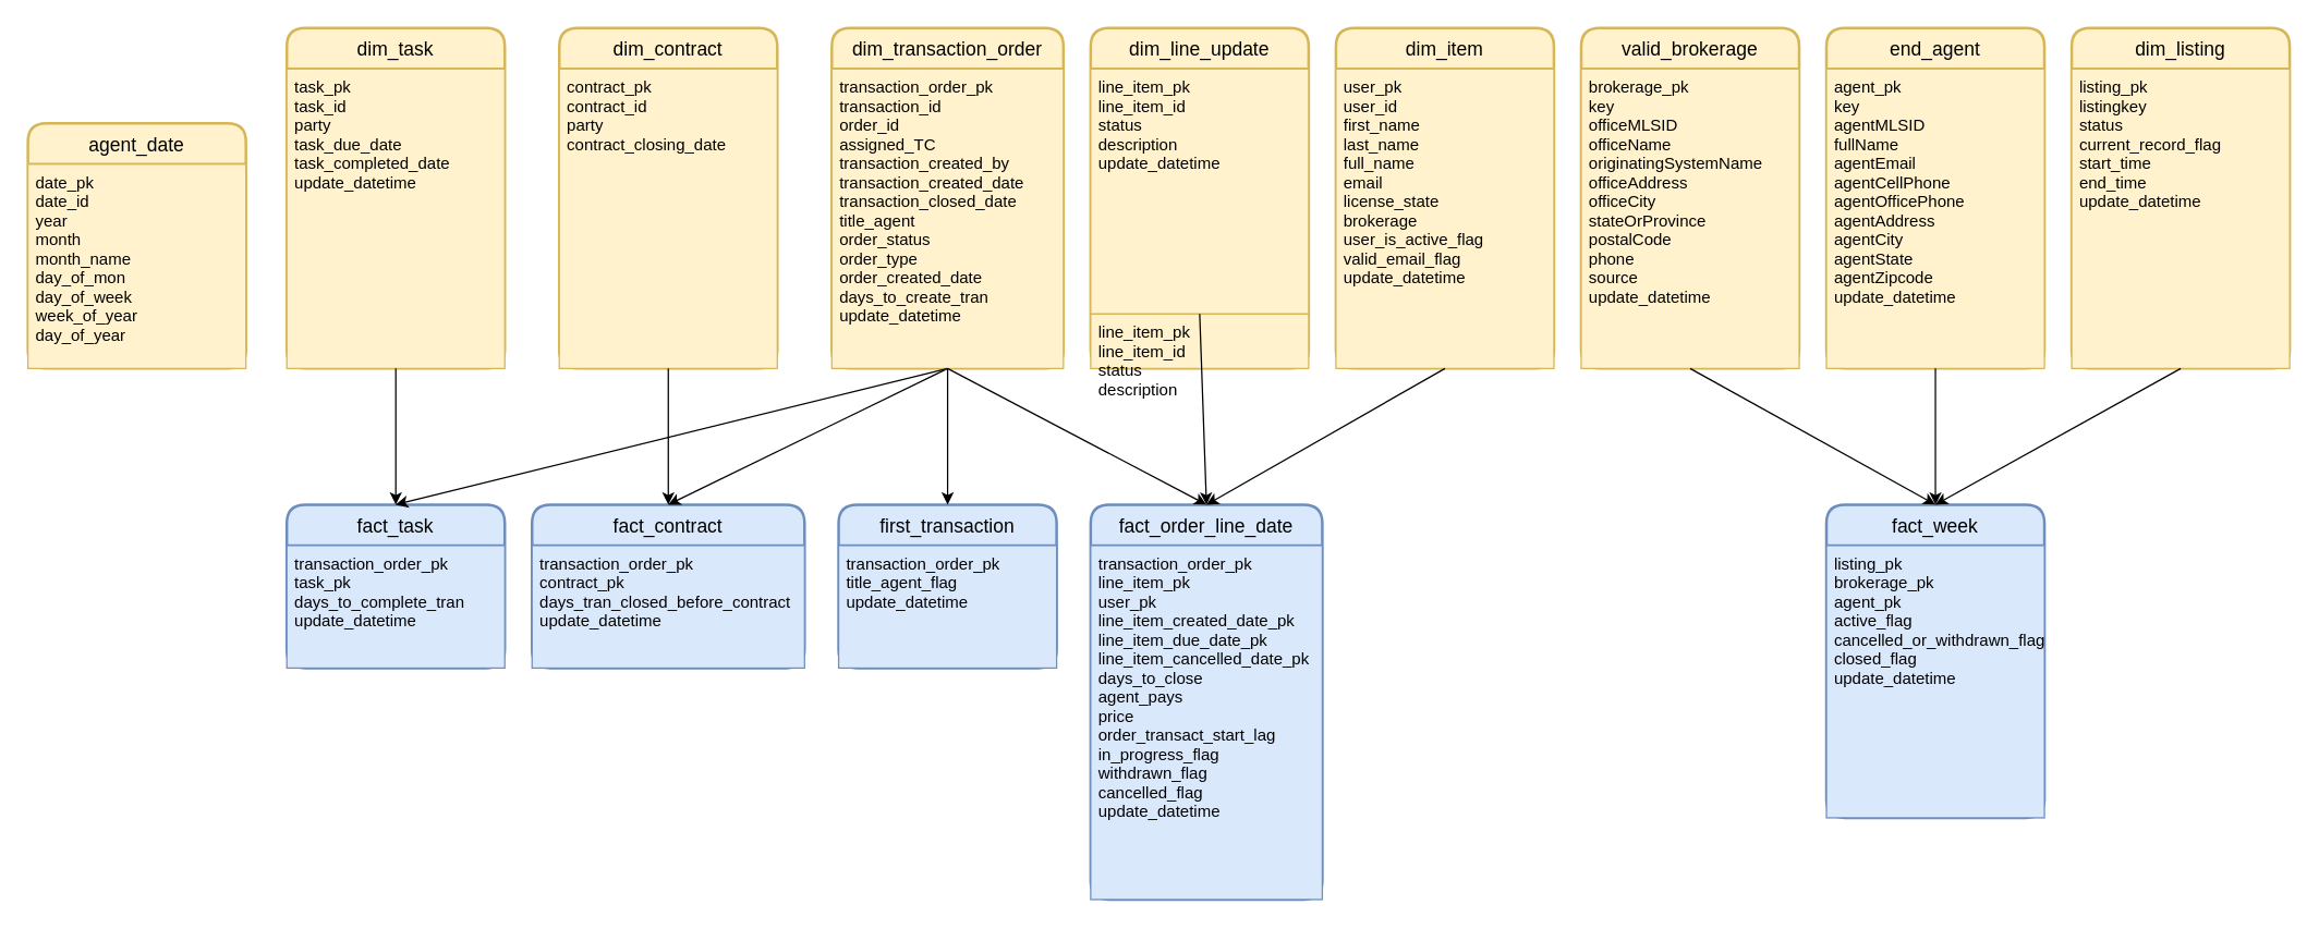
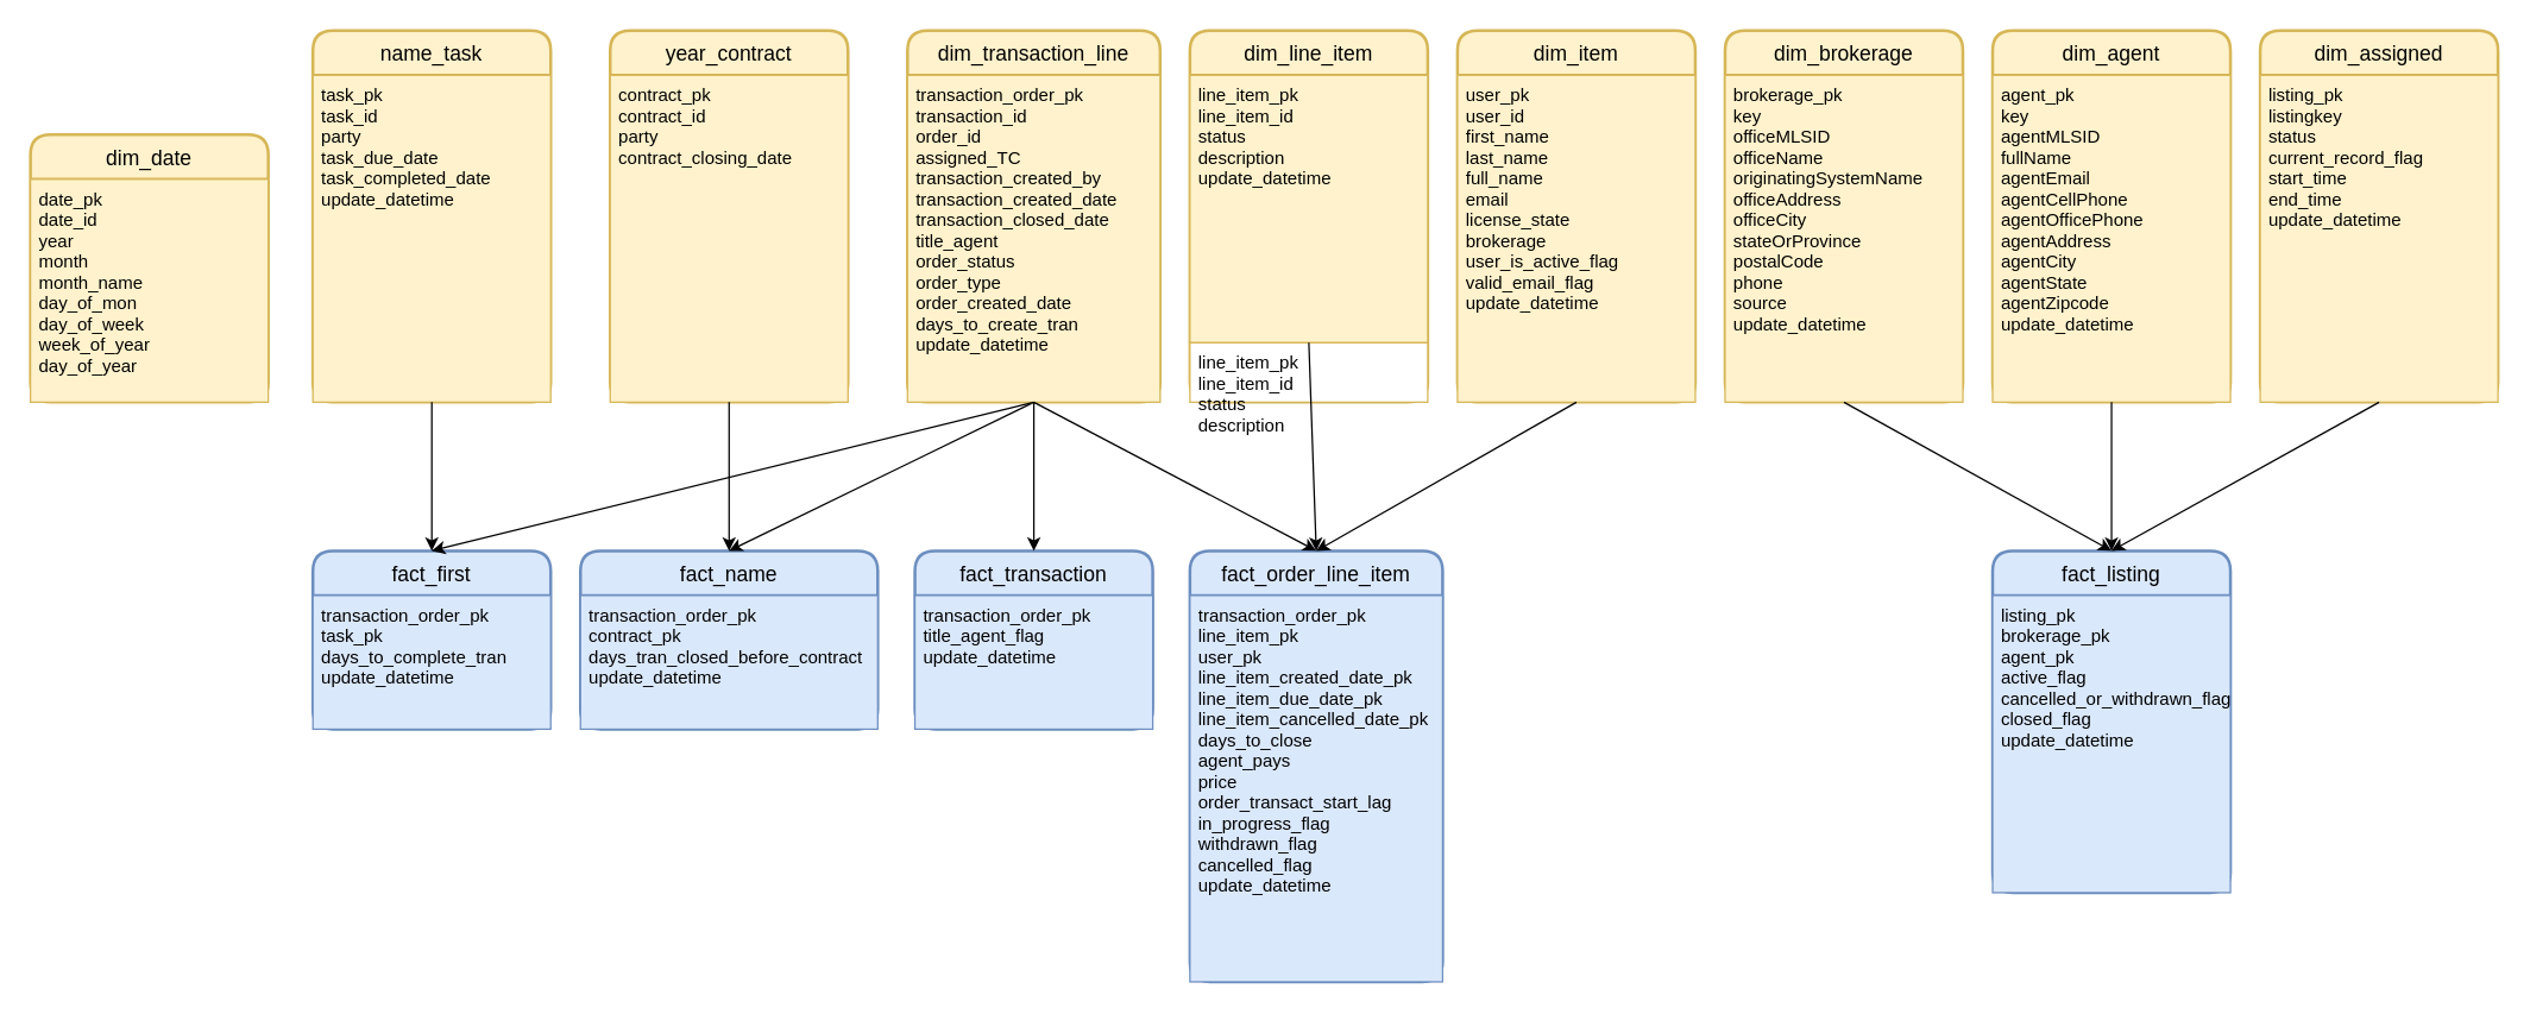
- <mxCell id="17" value="dim_task" style="swimlane;childLayout=stackLayout;horizontal=1;startSize=30;horizontalStack=0;rounded=1;fontSize=14;fontStyle=0;strokeWidth=2;resizeParent=0;resizeLast=1;shadow=0;dashed=0;align=center;fillColor=#fff2cc;strokeColor=#d6b656;" parent="1" vertex="1"><mxGeometry x="210" y="20" width="160" height="250" as="geometry" /></mxCell>
+ <mxCell id="17" value="name_task" style="swimlane;childLayout=stackLayout;horizontal=1;startSize=30;horizontalStack=0;rounded=1;fontSize=14;fontStyle=0;strokeWidth=2;resizeParent=0;resizeLast=1;shadow=0;dashed=0;align=center;fillColor=#fff2cc;strokeColor=#d6b656;" parent="1" vertex="1"><mxGeometry x="210" y="20" width="160" height="250" as="geometry" /></mxCell>
- <mxCell id="10" value="dim_contract" style="swimlane;childLayout=stackLayout;horizontal=1;startSize=30;horizontalStack=0;rounded=1;fontSize=14;fontStyle=0;strokeWidth=2;resizeParent=0;resizeLast=1;shadow=0;dashed=0;align=center;fillColor=#fff2cc;strokeColor=#d6b656;" parent="1" vertex="1"><mxGeometry x="410" y="20" width="160" height="250" as="geometry" /></mxCell>
+ <mxCell id="10" value="year_contract" style="swimlane;childLayout=stackLayout;horizontal=1;startSize=30;horizontalStack=0;rounded=1;fontSize=14;fontStyle=0;strokeWidth=2;resizeParent=0;resizeLast=1;shadow=0;dashed=0;align=center;fillColor=#fff2cc;strokeColor=#d6b656;" parent="1" vertex="1"><mxGeometry x="410" y="20" width="160" height="250" as="geometry" /></mxCell>
- <mxCell id="5" value="dim_transaction_order" style="swimlane;childLayout=stackLayout;horizontal=1;startSize=30;horizontalStack=0;rounded=1;fontSize=14;fontStyle=0;strokeWidth=2;resizeParent=0;resizeLast=1;shadow=0;dashed=0;align=center;fillColor=#fff2cc;strokeColor=#d6b656;" parent="1" vertex="1"><mxGeometry x="610" y="20" width="170" height="250" as="geometry" /></mxCell>
+ <mxCell id="5" value="dim_transaction_line" style="swimlane;childLayout=stackLayout;horizontal=1;startSize=30;horizontalStack=0;rounded=1;fontSize=14;fontStyle=0;strokeWidth=2;resizeParent=0;resizeLast=1;shadow=0;dashed=0;align=center;fillColor=#fff2cc;strokeColor=#d6b656;" parent="1" vertex="1"><mxGeometry x="610" y="20" width="170" height="250" as="geometry" /></mxCell>
- <mxCell id="13" value="dim_line_update" style="swimlane;childLayout=stackLayout;horizontal=1;startSize=30;horizontalStack=0;rounded=1;fontSize=14;fontStyle=0;strokeWidth=2;resizeParent=0;resizeLast=1;shadow=0;dashed=0;align=center;fillColor=#fff2cc;strokeColor=#d6b656;" parent="1" vertex="1"><mxGeometry x="800" y="20" width="160" height="250" as="geometry" /></mxCell>
+ <mxCell id="13" value="dim_line_item" style="swimlane;childLayout=stackLayout;horizontal=1;startSize=30;horizontalStack=0;rounded=1;fontSize=14;fontStyle=0;strokeWidth=2;resizeParent=0;resizeLast=1;shadow=0;dashed=0;align=center;fillColor=#fff2cc;strokeColor=#d6b656;" parent="1" vertex="1"><mxGeometry x="800" y="20" width="160" height="250" as="geometry" /></mxCell>
- <mxCell id="31" value="valid_brokerage" style="swimlane;childLayout=stackLayout;horizontal=1;startSize=30;horizontalStack=0;rounded=1;fontSize=14;fontStyle=0;strokeWidth=2;resizeParent=0;resizeLast=1;shadow=0;dashed=0;align=center;fillColor=#fff2cc;strokeColor=#d6b656;" vertex="1" parent="1"><mxGeometry x="1160" y="20" width="160" height="250" as="geometry" /></mxCell>
+ <mxCell id="31" value="dim_brokerage" style="swimlane;childLayout=stackLayout;horizontal=1;startSize=30;horizontalStack=0;rounded=1;fontSize=14;fontStyle=0;strokeWidth=2;resizeParent=0;resizeLast=1;shadow=0;dashed=0;align=center;fillColor=#fff2cc;strokeColor=#d6b656;" vertex="1" parent="1"><mxGeometry x="1160" y="20" width="160" height="250" as="geometry" /></mxCell>
- <mxCell id="33" value="end_agent" style="swimlane;childLayout=stackLayout;horizontal=1;startSize=30;horizontalStack=0;rounded=1;fontSize=14;fontStyle=0;strokeWidth=2;resizeParent=0;resizeLast=1;shadow=0;dashed=0;align=center;fillColor=#fff2cc;strokeColor=#d6b656;" vertex="1" parent="1"><mxGeometry x="1340" y="20" width="160" height="250" as="geometry" /></mxCell>
+ <mxCell id="33" value="dim_agent" style="swimlane;childLayout=stackLayout;horizontal=1;startSize=30;horizontalStack=0;rounded=1;fontSize=14;fontStyle=0;strokeWidth=2;resizeParent=0;resizeLast=1;shadow=0;dashed=0;align=center;fillColor=#fff2cc;strokeColor=#d6b656;" vertex="1" parent="1"><mxGeometry x="1340" y="20" width="160" height="250" as="geometry" /></mxCell>
- <mxCell id="35" value="dim_listing" style="swimlane;childLayout=stackLayout;horizontal=1;startSize=30;horizontalStack=0;rounded=1;fontSize=14;fontStyle=0;strokeWidth=2;resizeParent=0;resizeLast=1;shadow=0;dashed=0;align=center;fillColor=#fff2cc;strokeColor=#d6b656;" vertex="1" parent="1"><mxGeometry x="1520" y="20" width="160" height="250" as="geometry" /></mxCell>
+ <mxCell id="35" value="dim_assigned" style="swimlane;childLayout=stackLayout;horizontal=1;startSize=30;horizontalStack=0;rounded=1;fontSize=14;fontStyle=0;strokeWidth=2;resizeParent=0;resizeLast=1;shadow=0;dashed=0;align=center;fillColor=#fff2cc;strokeColor=#d6b656;" vertex="1" parent="1"><mxGeometry x="1520" y="20" width="160" height="250" as="geometry" /></mxCell>
- <mxCell id="26" value="agent_date" style="swimlane;childLayout=stackLayout;horizontal=1;startSize=30;horizontalStack=0;rounded=1;fontSize=14;fontStyle=0;strokeWidth=2;resizeParent=0;resizeLast=1;shadow=0;dashed=0;align=center;fillColor=#fff2cc;strokeColor=#d6b656;" parent="1" vertex="1"><mxGeometry x="20" y="90" width="160" height="180" as="geometry" /></mxCell>
+ <mxCell id="26" value="dim_date" style="swimlane;childLayout=stackLayout;horizontal=1;startSize=30;horizontalStack=0;rounded=1;fontSize=14;fontStyle=0;strokeWidth=2;resizeParent=0;resizeLast=1;shadow=0;dashed=0;align=center;fillColor=#fff2cc;strokeColor=#d6b656;" parent="1" vertex="1"><mxGeometry x="20" y="90" width="160" height="180" as="geometry" /></mxCell>
- <mxCell id="15" value="line_item_pk&#10;line_item_id&#10;status&#10;description" style="align=left;strokeColor=#d6b656;fillColor=#fff2cc;spacingLeft=4;fontSize=12;verticalAlign=top;resizable=0;rotatable=0;part=1;" vertex="1" parent="13"><mxGeometry y="210" width="160" height="40" as="geometry" /></mxCell>
+ <mxCell id="15" value="line_item_pk&#10;line_item_id&#10;status&#10;description" style="align=left;strokeColor=#d6b656;fillColor=#ffffff;spacingLeft=4;fontSize=12;verticalAlign=top;resizable=0;rotatable=0;part=1;" vertex="1" parent="13"><mxGeometry y="210" width="160" height="40" as="geometry" /></mxCell>
- <mxCell id="19" value="fact_task" style="swimlane;childLayout=stackLayout;horizontal=1;startSize=30;horizontalStack=0;rounded=1;fontSize=14;fontStyle=0;strokeWidth=2;resizeParent=0;resizeLast=1;shadow=0;dashed=0;align=center;fillColor=#dae8fc;strokeColor=#6c8ebf;" parent="1" vertex="1"><mxGeometry x="210" y="370" width="160" height="120" as="geometry" /></mxCell>
+ <mxCell id="19" value="fact_first" style="swimlane;childLayout=stackLayout;horizontal=1;startSize=30;horizontalStack=0;rounded=1;fontSize=14;fontStyle=0;strokeWidth=2;resizeParent=0;resizeLast=1;shadow=0;dashed=0;align=center;fillColor=#dae8fc;strokeColor=#6c8ebf;" parent="1" vertex="1"><mxGeometry x="210" y="370" width="160" height="120" as="geometry" /></mxCell>
- <mxCell id="2" value="fact_contract" style="swimlane;childLayout=stackLayout;horizontal=1;startSize=30;horizontalStack=0;rounded=1;fontSize=14;fontStyle=0;strokeWidth=2;resizeParent=0;resizeLast=1;shadow=0;dashed=0;align=center;fillColor=#dae8fc;strokeColor=#6c8ebf;" parent="1" vertex="1"><mxGeometry x="390" y="370" width="200" height="120" as="geometry" /></mxCell>
+ <mxCell id="2" value="fact_name" style="swimlane;childLayout=stackLayout;horizontal=1;startSize=30;horizontalStack=0;rounded=1;fontSize=14;fontStyle=0;strokeWidth=2;resizeParent=0;resizeLast=1;shadow=0;dashed=0;align=center;fillColor=#dae8fc;strokeColor=#6c8ebf;" parent="1" vertex="1"><mxGeometry x="390" y="370" width="200" height="120" as="geometry" /></mxCell>
- <mxCell id="23" value="first_transaction" style="swimlane;childLayout=stackLayout;horizontal=1;startSize=30;horizontalStack=0;rounded=1;fontSize=14;fontStyle=0;strokeWidth=2;resizeParent=0;resizeLast=1;shadow=0;dashed=0;align=center;fillColor=#dae8fc;strokeColor=#6c8ebf;" parent="1" vertex="1"><mxGeometry x="615" y="370" width="160" height="120" as="geometry" /></mxCell>
+ <mxCell id="23" value="fact_transaction" style="swimlane;childLayout=stackLayout;horizontal=1;startSize=30;horizontalStack=0;rounded=1;fontSize=14;fontStyle=0;strokeWidth=2;resizeParent=0;resizeLast=1;shadow=0;dashed=0;align=center;fillColor=#dae8fc;strokeColor=#6c8ebf;" parent="1" vertex="1"><mxGeometry x="615" y="370" width="160" height="120" as="geometry" /></mxCell>
- <mxCell id="7" value="fact_order_line_date" style="swimlane;childLayout=stackLayout;horizontal=1;startSize=30;horizontalStack=0;rounded=1;fontSize=14;fontStyle=0;strokeWidth=2;resizeParent=0;resizeLast=1;shadow=0;dashed=0;align=center;fillColor=#dae8fc;strokeColor=#6c8ebf;" parent="1" vertex="1"><mxGeometry x="800" y="370" width="170" height="290" as="geometry" /></mxCell>
+ <mxCell id="7" value="fact_order_line_item" style="swimlane;childLayout=stackLayout;horizontal=1;startSize=30;horizontalStack=0;rounded=1;fontSize=14;fontStyle=0;strokeWidth=2;resizeParent=0;resizeLast=1;shadow=0;dashed=0;align=center;fillColor=#dae8fc;strokeColor=#6c8ebf;" parent="1" vertex="1"><mxGeometry x="800" y="370" width="170" height="290" as="geometry" /></mxCell>
- <mxCell id="37" value="fact_week" style="swimlane;childLayout=stackLayout;horizontal=1;startSize=30;horizontalStack=0;rounded=1;fontSize=14;fontStyle=0;strokeWidth=2;resizeParent=0;resizeLast=1;shadow=0;dashed=0;align=center;fillColor=#dae8fc;strokeColor=#6c8ebf;" vertex="1" parent="1"><mxGeometry x="1340" y="370" width="160" height="230" as="geometry" /></mxCell>
+ <mxCell id="37" value="fact_listing" style="swimlane;childLayout=stackLayout;horizontal=1;startSize=30;horizontalStack=0;rounded=1;fontSize=14;fontStyle=0;strokeWidth=2;resizeParent=0;resizeLast=1;shadow=0;dashed=0;align=center;fillColor=#dae8fc;strokeColor=#6c8ebf;" vertex="1" parent="1"><mxGeometry x="1340" y="370" width="160" height="230" as="geometry" /></mxCell>
